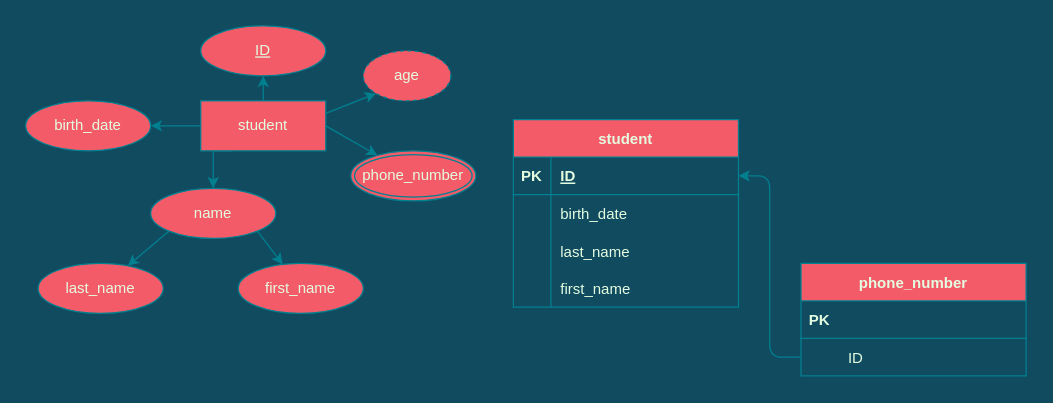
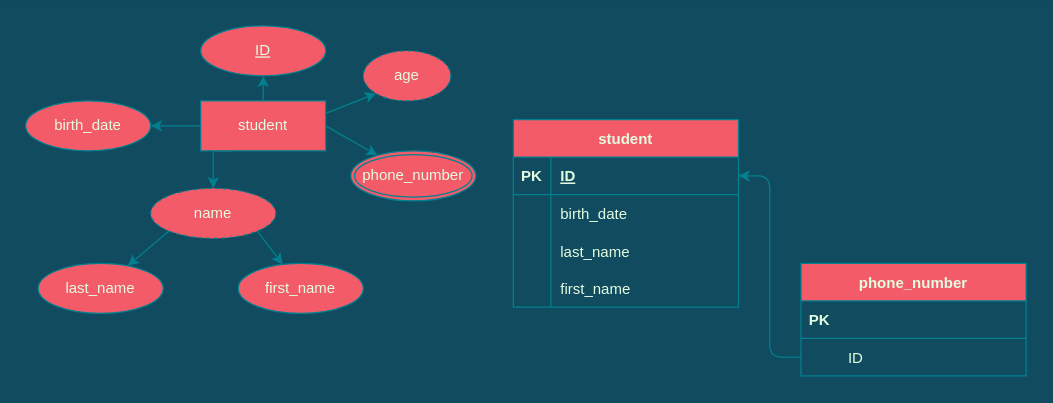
- <mxCell id="13" value="name" style="ellipse;whiteSpace=wrap;html=1;align=center;rounded=0;sketch=0;fontColor=#E4FDE1;strokeColor=#028090;fillColor=#F45B69;" parent="1" vertex="1"><mxGeometry x="120" y="150" width="100" height="40" as="geometry" /></mxCell>
+ <mxCell id="13" value="name" style="ellipse;whiteSpace=wrap;html=1;align=center;rounded=0;sketch=0;fontColor=#E4FDE1;strokeColor=#028090;fillColor=#F45B69;dashed=1;" parent="1" vertex="1"><mxGeometry x="120" y="150" width="100" height="40" as="geometry" /></mxCell>
